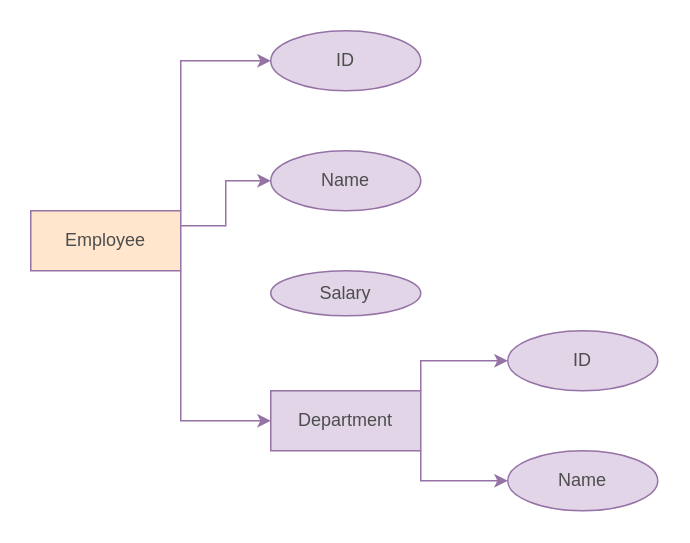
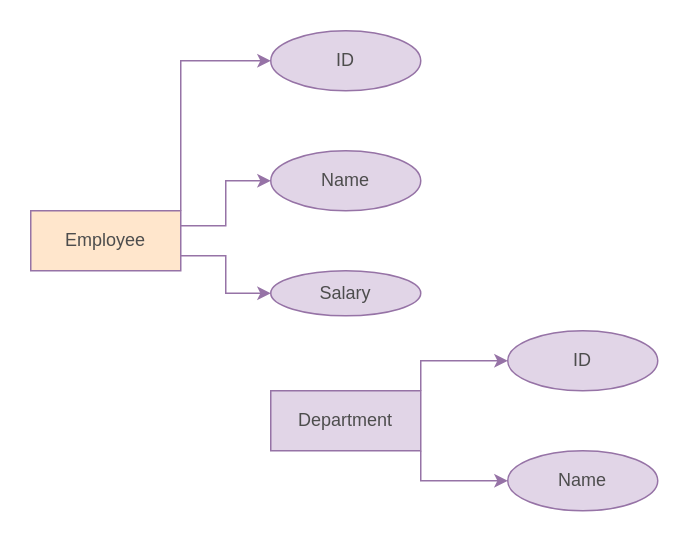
+ <mxCell id="5" style="edgeStyle=orthogonalEdgeStyle;rounded=0;orthogonalLoop=1;jettySize=auto;html=1;exitX=1;exitY=0.75;exitDx=0;exitDy=0;entryX=0;entryY=0.5;entryDx=0;entryDy=0;fillColor=#e1d5e7;strokeColor=#9673a6;" edge="1" parent="1" source="6" target="10"><mxGeometry relative="1" as="geometry" /></mxCell>
- <mxCell id="3" style="edgeStyle=orthogonalEdgeStyle;rounded=0;orthogonalLoop=1;jettySize=auto;html=1;exitX=1;exitY=1;exitDx=0;exitDy=0;entryX=0;entryY=0.5;entryDx=0;entryDy=0;fillColor=#e1d5e7;strokeColor=#9673a6;" edge="1" parent="1" source="6" target="9"><mxGeometry relative="1" as="geometry" /></mxCell>
